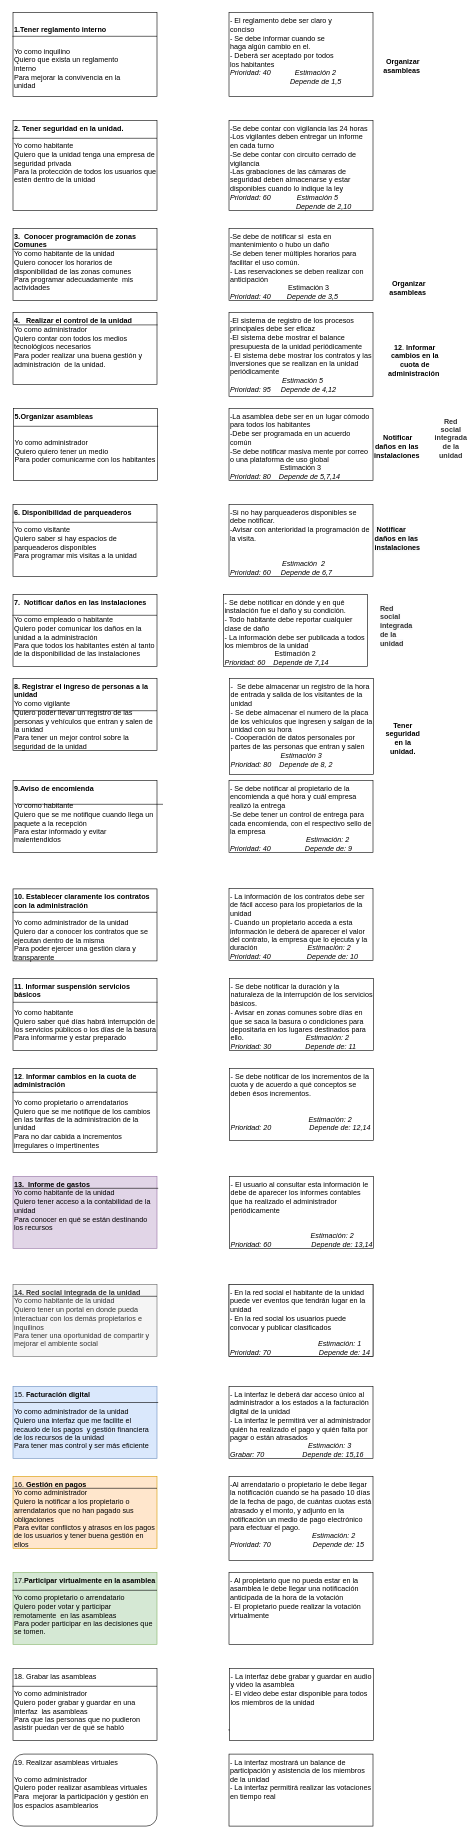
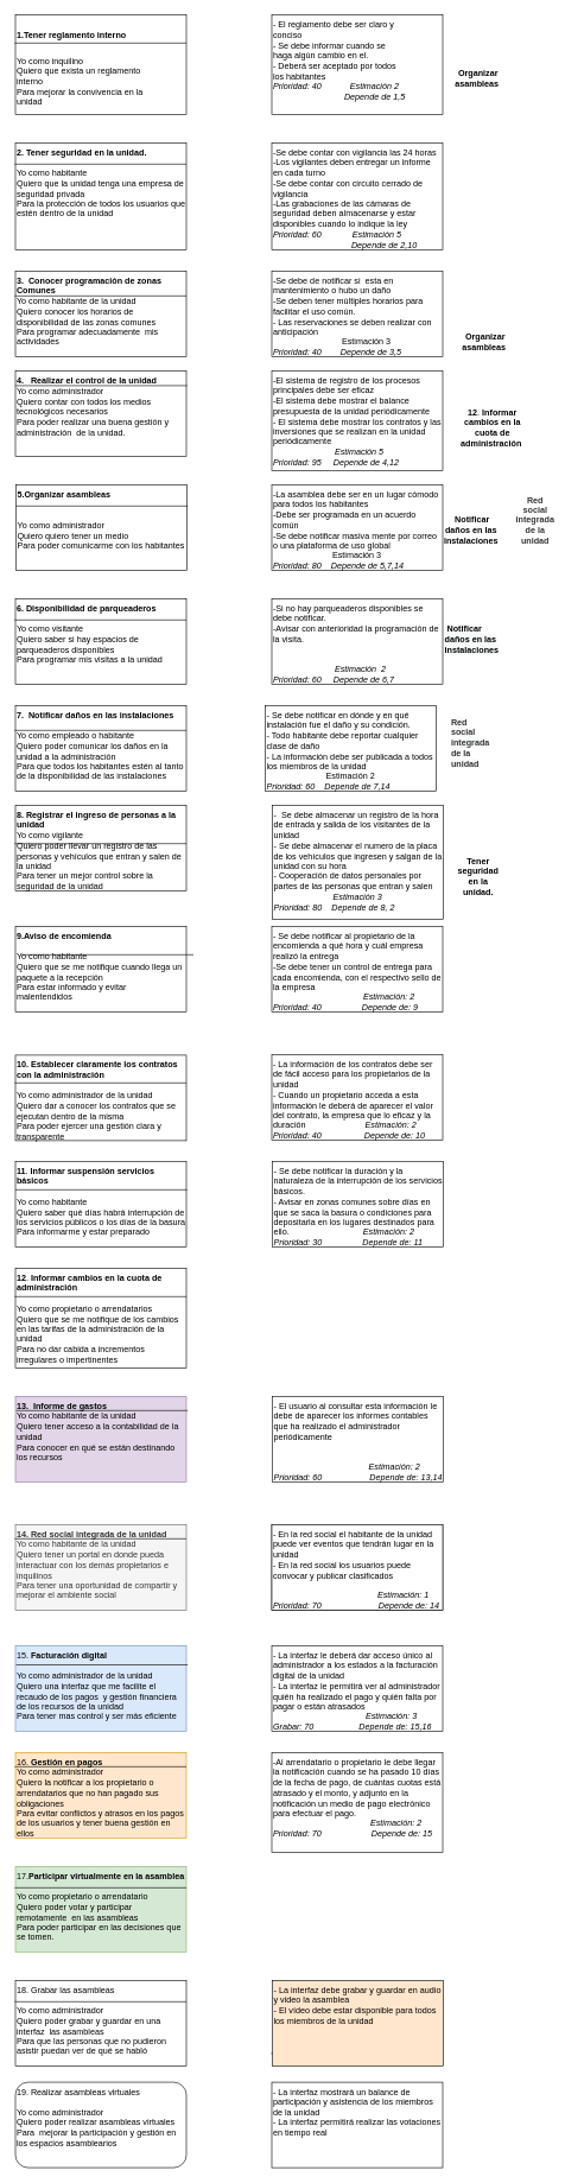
- <mxCell id="25" value="- La información de los contratos debe ser de fácil acceso para los propietarios de la unidad&amp;nbsp;&lt;br&gt;- Cuando un propietario acceda a esta información le deberá de aparecer el valor del contrato, la empresa que lo ejecuta y la duración&amp;nbsp; &amp;nbsp; &amp;nbsp; &amp;nbsp; &amp;nbsp; &amp;nbsp; &amp;nbsp; &amp;nbsp; &amp;nbsp; &amp;nbsp; &amp;nbsp; &amp;nbsp; &amp;nbsp;&lt;i&gt;Estimación: 2&lt;/i&gt;&lt;br&gt;&lt;i&gt;Prioridad: 40&amp;nbsp; &amp;nbsp; &amp;nbsp; &amp;nbsp; &amp;nbsp; &amp;nbsp; &amp;nbsp; &amp;nbsp; &amp;nbsp; Depende de: 10&lt;/i&gt;" style="rounded=0;whiteSpace=wrap;html=1;align=left;labelPosition=center;verticalLabelPosition=middle;verticalAlign=top;labelBackgroundColor=none;labelBorderColor=none;" parent="1" vertex="1"><mxGeometry x="381" y="1480" width="240" height="120" as="geometry" /></mxCell>
+ <mxCell id="25" value="- La información de los contratos debe ser de fácil acceso para los propietarios de la unidad&amp;nbsp;&lt;br&gt;- Cuando un propietario acceda a esta información le deberá de aparecer el valor del contrato, la empresa que lo eficaz y la duración&amp;nbsp; &amp;nbsp; &amp;nbsp; &amp;nbsp; &amp;nbsp; &amp;nbsp; &amp;nbsp; &amp;nbsp; &amp;nbsp; &amp;nbsp; &amp;nbsp; &amp;nbsp; &amp;nbsp;&lt;i&gt;Estimación: 2&lt;/i&gt;&lt;br&gt;&lt;i&gt;Prioridad: 40&amp;nbsp; &amp;nbsp; &amp;nbsp; &amp;nbsp; &amp;nbsp; &amp;nbsp; &amp;nbsp; &amp;nbsp; &amp;nbsp; Depende de: 10&lt;/i&gt;" style="rounded=0;whiteSpace=wrap;html=1;align=left;labelPosition=center;verticalLabelPosition=middle;verticalAlign=top;labelBackgroundColor=none;labelBorderColor=none;" parent="1" vertex="1"><mxGeometry x="381" y="1480" width="240" height="120" as="geometry" /></mxCell>
- <mxCell id="28" value="- Se debe notificar de los incrementos de la cuota y de acuerdo a qué conceptos se deben ésos incrementos.&lt;br&gt;&lt;br&gt;&lt;br&gt;&amp;nbsp; &amp;nbsp; &amp;nbsp; &amp;nbsp; &amp;nbsp; &amp;nbsp; &amp;nbsp; &amp;nbsp; &amp;nbsp; &amp;nbsp; &amp;nbsp; &amp;nbsp; &amp;nbsp; &amp;nbsp; &amp;nbsp; &amp;nbsp; &amp;nbsp; &amp;nbsp; &amp;nbsp; &amp;nbsp;&lt;i&gt;Estimación: 2&lt;/i&gt;&lt;br&gt;&lt;i&gt;Prioridad: 20&amp;nbsp; &amp;nbsp; &amp;nbsp; &amp;nbsp; &amp;nbsp; &amp;nbsp; &amp;nbsp; &amp;nbsp; &amp;nbsp; &amp;nbsp;Depende de: 12,14&amp;nbsp; &amp;nbsp; &amp;nbsp; &amp;nbsp; &amp;nbsp; &amp;nbsp; &amp;nbsp; &amp;nbsp; &amp;nbsp; &amp;nbsp;&lt;/i&gt;" style="rounded=0;whiteSpace=wrap;html=1;align=left;labelPosition=center;verticalLabelPosition=middle;verticalAlign=top;labelBackgroundColor=none;labelBorderColor=none;" parent="1" vertex="1"><mxGeometry x="382" y="1780" width="240" height="120" as="geometry" /></mxCell>
- <mxCell id="39" value="- Al propietario que no pueda estar en la asamblea le debe llegar una notificación anticipada de la hora de la votación&amp;nbsp;&lt;br&gt;- El propietario puede realizar la votación virtualmente&amp;nbsp;" style="rounded=0;whiteSpace=wrap;html=1;align=left;labelPosition=center;verticalLabelPosition=middle;verticalAlign=top;labelBackgroundColor=none;labelBorderColor=none;" vertex="1" parent="1"><mxGeometry x="381" y="2620" width="240" height="120" as="geometry" /></mxCell>
- <mxCell id="41" value="- La interfaz debe grabar y guardar en audio y video la asamblea&lt;br&gt;- El vídeo debe estar disponible para todos los miembros de la unidad" style="rounded=0;whiteSpace=wrap;html=1;align=left;labelPosition=center;verticalLabelPosition=middle;verticalAlign=top;labelBackgroundColor=none;labelBorderColor=none;" vertex="1" parent="1"><mxGeometry x="382" y="2780" width="240" height="120" as="geometry" /></mxCell>
+ <mxCell id="41" value="- La interfaz debe grabar y guardar en audio y video la asamblea&lt;br&gt;- El vídeo debe estar disponible para todos los miembros de la unidad" style="rounded=0;whiteSpace=wrap;html=1;align=left;labelPosition=center;verticalLabelPosition=middle;verticalAlign=top;labelBackgroundColor=none;labelBorderColor=none;fillColor=#ffe6cc;" vertex="1" parent="1"><mxGeometry x="382" y="2780" width="240" height="120" as="geometry" /></mxCell>
